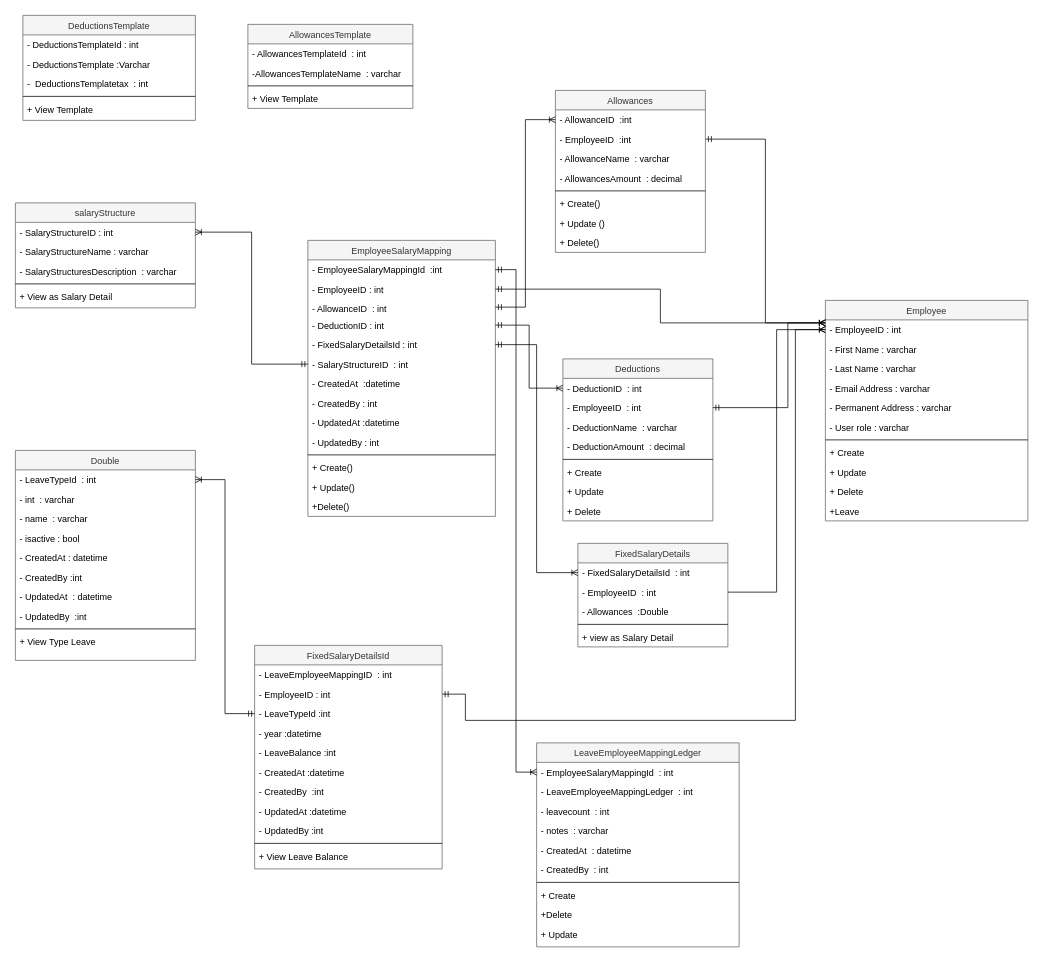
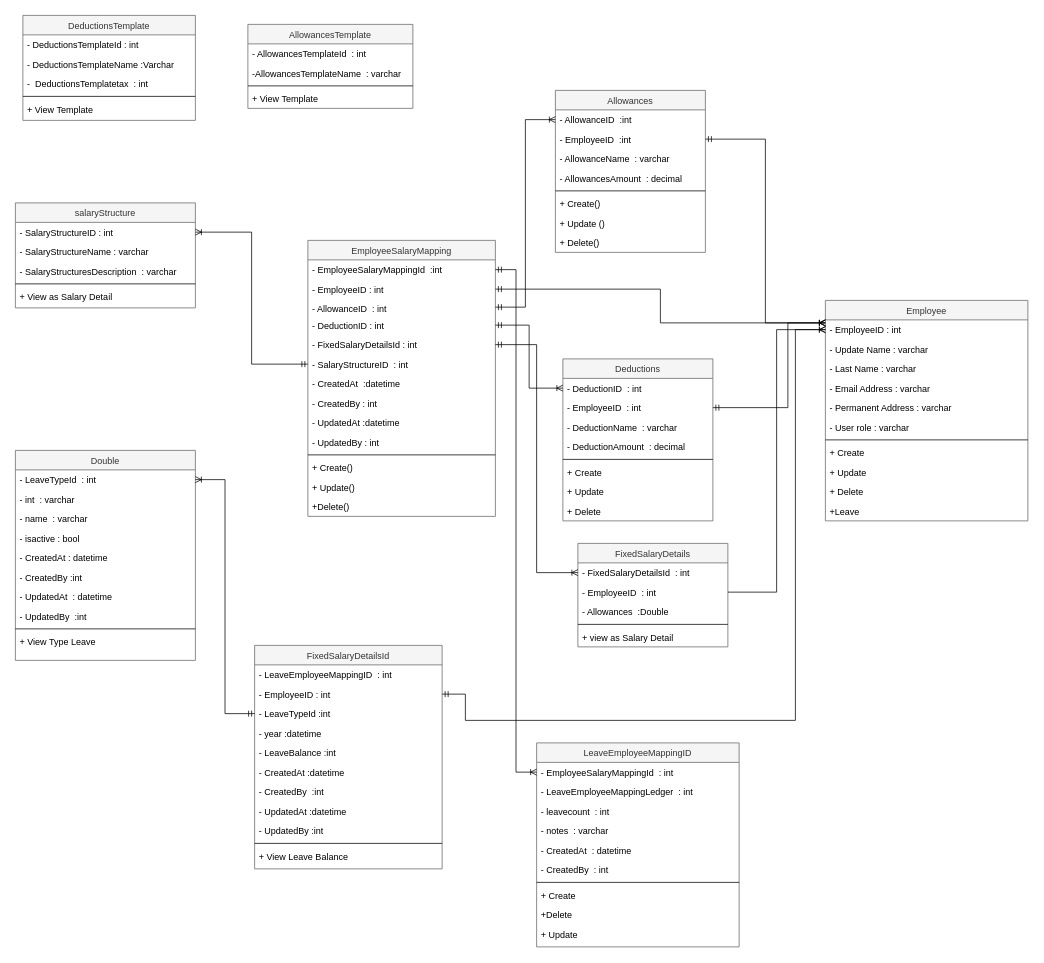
- <mxCell id="57" value="- DeductionsTemplate :Varchar" style="text;align=left;verticalAlign=top;spacingLeft=4;spacingRight=4;overflow=hidden;rotatable=0;points=[[0,0.5],[1,0.5]];portConstraint=eastwest;" parent="55" vertex="1"><mxGeometry y="52" width="230" height="26" as="geometry" /></mxCell>
+ <mxCell id="57" value="- DeductionsTemplateName :Varchar" style="text;align=left;verticalAlign=top;spacingLeft=4;spacingRight=4;overflow=hidden;rotatable=0;points=[[0,0.5],[1,0.5]];portConstraint=eastwest;" parent="55" vertex="1"><mxGeometry y="52" width="230" height="26" as="geometry" /></mxCell>
- <mxCell id="4" value="- First Name : varchar" style="text;align=left;verticalAlign=top;spacingLeft=4;spacingRight=4;overflow=hidden;rotatable=0;points=[[0,0.5],[1,0.5]];portConstraint=eastwest;rounded=0;shadow=0;html=0;" parent="2" vertex="1"><mxGeometry y="52" width="270" height="26" as="geometry" /></mxCell>
+ <mxCell id="4" value="- Update Name : varchar" style="text;align=left;verticalAlign=top;spacingLeft=4;spacingRight=4;overflow=hidden;rotatable=0;points=[[0,0.5],[1,0.5]];portConstraint=eastwest;rounded=0;shadow=0;html=0;" parent="2" vertex="1"><mxGeometry y="52" width="270" height="26" as="geometry" /></mxCell>
- <mxCell id="85" value="LeaveEmployeeMappingLedger " style="swimlane;fontStyle=0;align=center;verticalAlign=top;childLayout=stackLayout;horizontal=1;startSize=26;horizontalStack=0;resizeParent=1;resizeLast=0;collapsible=1;marginBottom=0;rounded=0;shadow=0;strokeWidth=1;fillColor=#f5f5f5;fontColor=#333333;strokeColor=#666666;" parent="1" vertex="1"><mxGeometry x="715" y="990" width="270" height="272" as="geometry"><mxRectangle x="340" y="380" width="170" height="26" as="alternateBounds" /></mxGeometry></mxCell>
+ <mxCell id="85" value="LeaveEmployeeMappingID " style="swimlane;fontStyle=0;align=center;verticalAlign=top;childLayout=stackLayout;horizontal=1;startSize=26;horizontalStack=0;resizeParent=1;resizeLast=0;collapsible=1;marginBottom=0;rounded=0;shadow=0;strokeWidth=1;fillColor=#f5f5f5;fontColor=#333333;strokeColor=#666666;" parent="1" vertex="1"><mxGeometry x="715" y="990" width="270" height="272" as="geometry"><mxRectangle x="340" y="380" width="170" height="26" as="alternateBounds" /></mxGeometry></mxCell>
